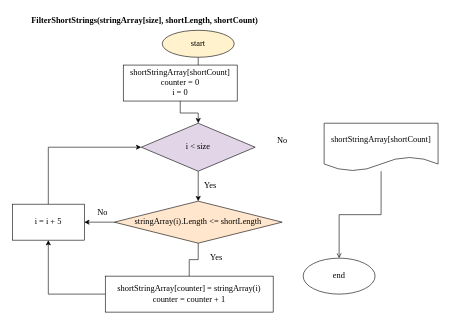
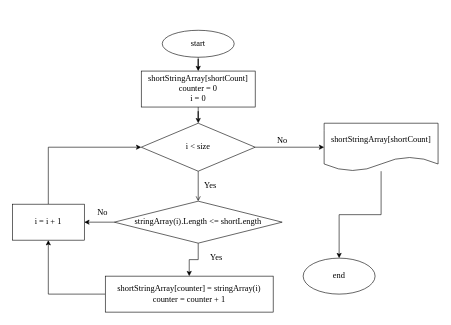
- <mxCell id="2" value="FilterShortStrings(stringArray[size], shortLength, shortCount)" style="text;html=1;align=left;verticalAlign=middle;resizable=0;points=[];autosize=1;strokeColor=none;fillColor=none;fontSize=14;fontFamily=Times New Roman;fontStyle=1" parent="1" vertex="1"><mxGeometry x="50" y="20" width="400" height="30" as="geometry" /></mxCell>
- <mxCell id="4" value="start" style="ellipse;whiteSpace=wrap;html=1;fontFamily=Times New Roman;fontSize=14;fillColor=#fff2cc;" parent="1" vertex="1"><mxGeometry x="270" y="50" width="120" height="45" as="geometry" /></mxCell>
+ <mxCell id="4" value="start" style="ellipse;whiteSpace=wrap;html=1;fontFamily=Times New Roman;fontSize=14;" parent="1" vertex="1"><mxGeometry x="270" y="50" width="120" height="45" as="geometry" /></mxCell>
- <mxCell id="9" value="shortStringArray[shortCount]&lt;br&gt;counter = 0&lt;br&gt;i = 0" style="rounded=0;whiteSpace=wrap;html=1;fontFamily=Times New Roman;fontSize=14;" parent="1" vertex="1"><mxGeometry x="205" y="108" width="190" height="60" as="geometry" /></mxCell>
+ <mxCell id="9" value="shortStringArray[shortCount]&lt;br&gt;counter = 0&lt;br&gt;i = 0" style="rounded=0;whiteSpace=wrap;html=1;fontFamily=Times New Roman;fontSize=14;" parent="1" vertex="1"><mxGeometry x="235" y="118" width="190" height="60" as="geometry" /></mxCell>
- <mxCell id="7" value="i &amp;lt; size" style="rhombus;whiteSpace=wrap;html=1;fontFamily=Times New Roman;fontSize=14;fillColor=#e1d5e7;" parent="1" vertex="1"><mxGeometry x="235" y="205" width="190" height="80" as="geometry" /></mxCell>
+ <mxCell id="7" value="i &amp;lt; size" style="rhombus;whiteSpace=wrap;html=1;fontFamily=Times New Roman;fontSize=14;" parent="1" vertex="1"><mxGeometry x="235" y="205" width="190" height="80" as="geometry" /></mxCell>
+ <mxCell id="5" style="edgeStyle=orthogonalEdgeStyle;rounded=0;orthogonalLoop=1;jettySize=auto;html=1;fontFamily=Times New Roman;fontSize=14;" parent="1" source="7" target="11" edge="1"><mxGeometry relative="1" as="geometry" /></mxCell>
- <mxCell id="6" style="edgeStyle=orthogonalEdgeStyle;rounded=0;orthogonalLoop=1;jettySize=auto;html=1;entryX=0.5;entryY=0;entryDx=0;entryDy=0;fontFamily=Times New Roman;fontSize=14;" parent="1" source="7" target="16" edge="1"><mxGeometry relative="1" as="geometry" /></mxCell>
+ <mxCell id="6" style="edgeStyle=orthogonalEdgeStyle;rounded=0;orthogonalLoop=1;jettySize=auto;html=1;entryX=0.5;entryY=0;entryDx=0;entryDy=0;fontFamily=Times New Roman;fontSize=14;endArrow=open;" parent="1" source="7" target="16" edge="1"><mxGeometry relative="1" as="geometry" /></mxCell>
- <mxCell id="22" value="i = i + 5" style="rounded=0;whiteSpace=wrap;html=1;fontFamily=Times New Roman;fontSize=14;" parent="1" vertex="1"><mxGeometry x="20" y="340" width="120" height="60" as="geometry" /></mxCell>
+ <mxCell id="22" value="i = i + 1" style="rounded=0;whiteSpace=wrap;html=1;fontFamily=Times New Roman;fontSize=14;" parent="1" vertex="1"><mxGeometry x="20" y="340" width="120" height="60" as="geometry" /></mxCell>
- <mxCell id="16" value="stringArray(i).Length &amp;lt;= shortLength" style="rhombus;whiteSpace=wrap;html=1;fontFamily=Times New Roman;fontSize=14;fillColor=#ffe6cc;" parent="1" vertex="1"><mxGeometry x="190" y="335" width="280" height="70" as="geometry" /></mxCell>
+ <mxCell id="16" value="stringArray(i).Length &amp;lt;= shortLength" style="rhombus;whiteSpace=wrap;html=1;fontFamily=Times New Roman;fontSize=14;" parent="1" vertex="1"><mxGeometry x="190" y="335" width="280" height="70" as="geometry" /></mxCell>
- <mxCell id="10" style="edgeStyle=orthogonalEdgeStyle;rounded=0;orthogonalLoop=1;jettySize=auto;html=1;fontFamily=Times New Roman;fontSize=14;endArrow=open;" parent="1" source="11" target="12" edge="1"><mxGeometry relative="1" as="geometry" /></mxCell>
+ <mxCell id="10" style="edgeStyle=orthogonalEdgeStyle;rounded=0;orthogonalLoop=1;jettySize=auto;html=1;fontFamily=Times New Roman;fontSize=14;" parent="1" source="11" target="12" edge="1"><mxGeometry relative="1" as="geometry" /></mxCell>
- <mxCell id="14" style="edgeStyle=orthogonalEdgeStyle;rounded=0;orthogonalLoop=1;jettySize=auto;html=1;entryX=0.5;entryY=0;entryDx=0;entryDy=0;fontFamily=Times New Roman;fontSize=14;endArrow=none;" parent="1" source="16" target="19" edge="1"><mxGeometry relative="1" as="geometry" /></mxCell>
+ <mxCell id="14" style="edgeStyle=orthogonalEdgeStyle;rounded=0;orthogonalLoop=1;jettySize=auto;html=1;entryX=0.5;entryY=0;entryDx=0;entryDy=0;fontFamily=Times New Roman;fontSize=14;" parent="1" source="16" target="19" edge="1"><mxGeometry relative="1" as="geometry" /></mxCell>
